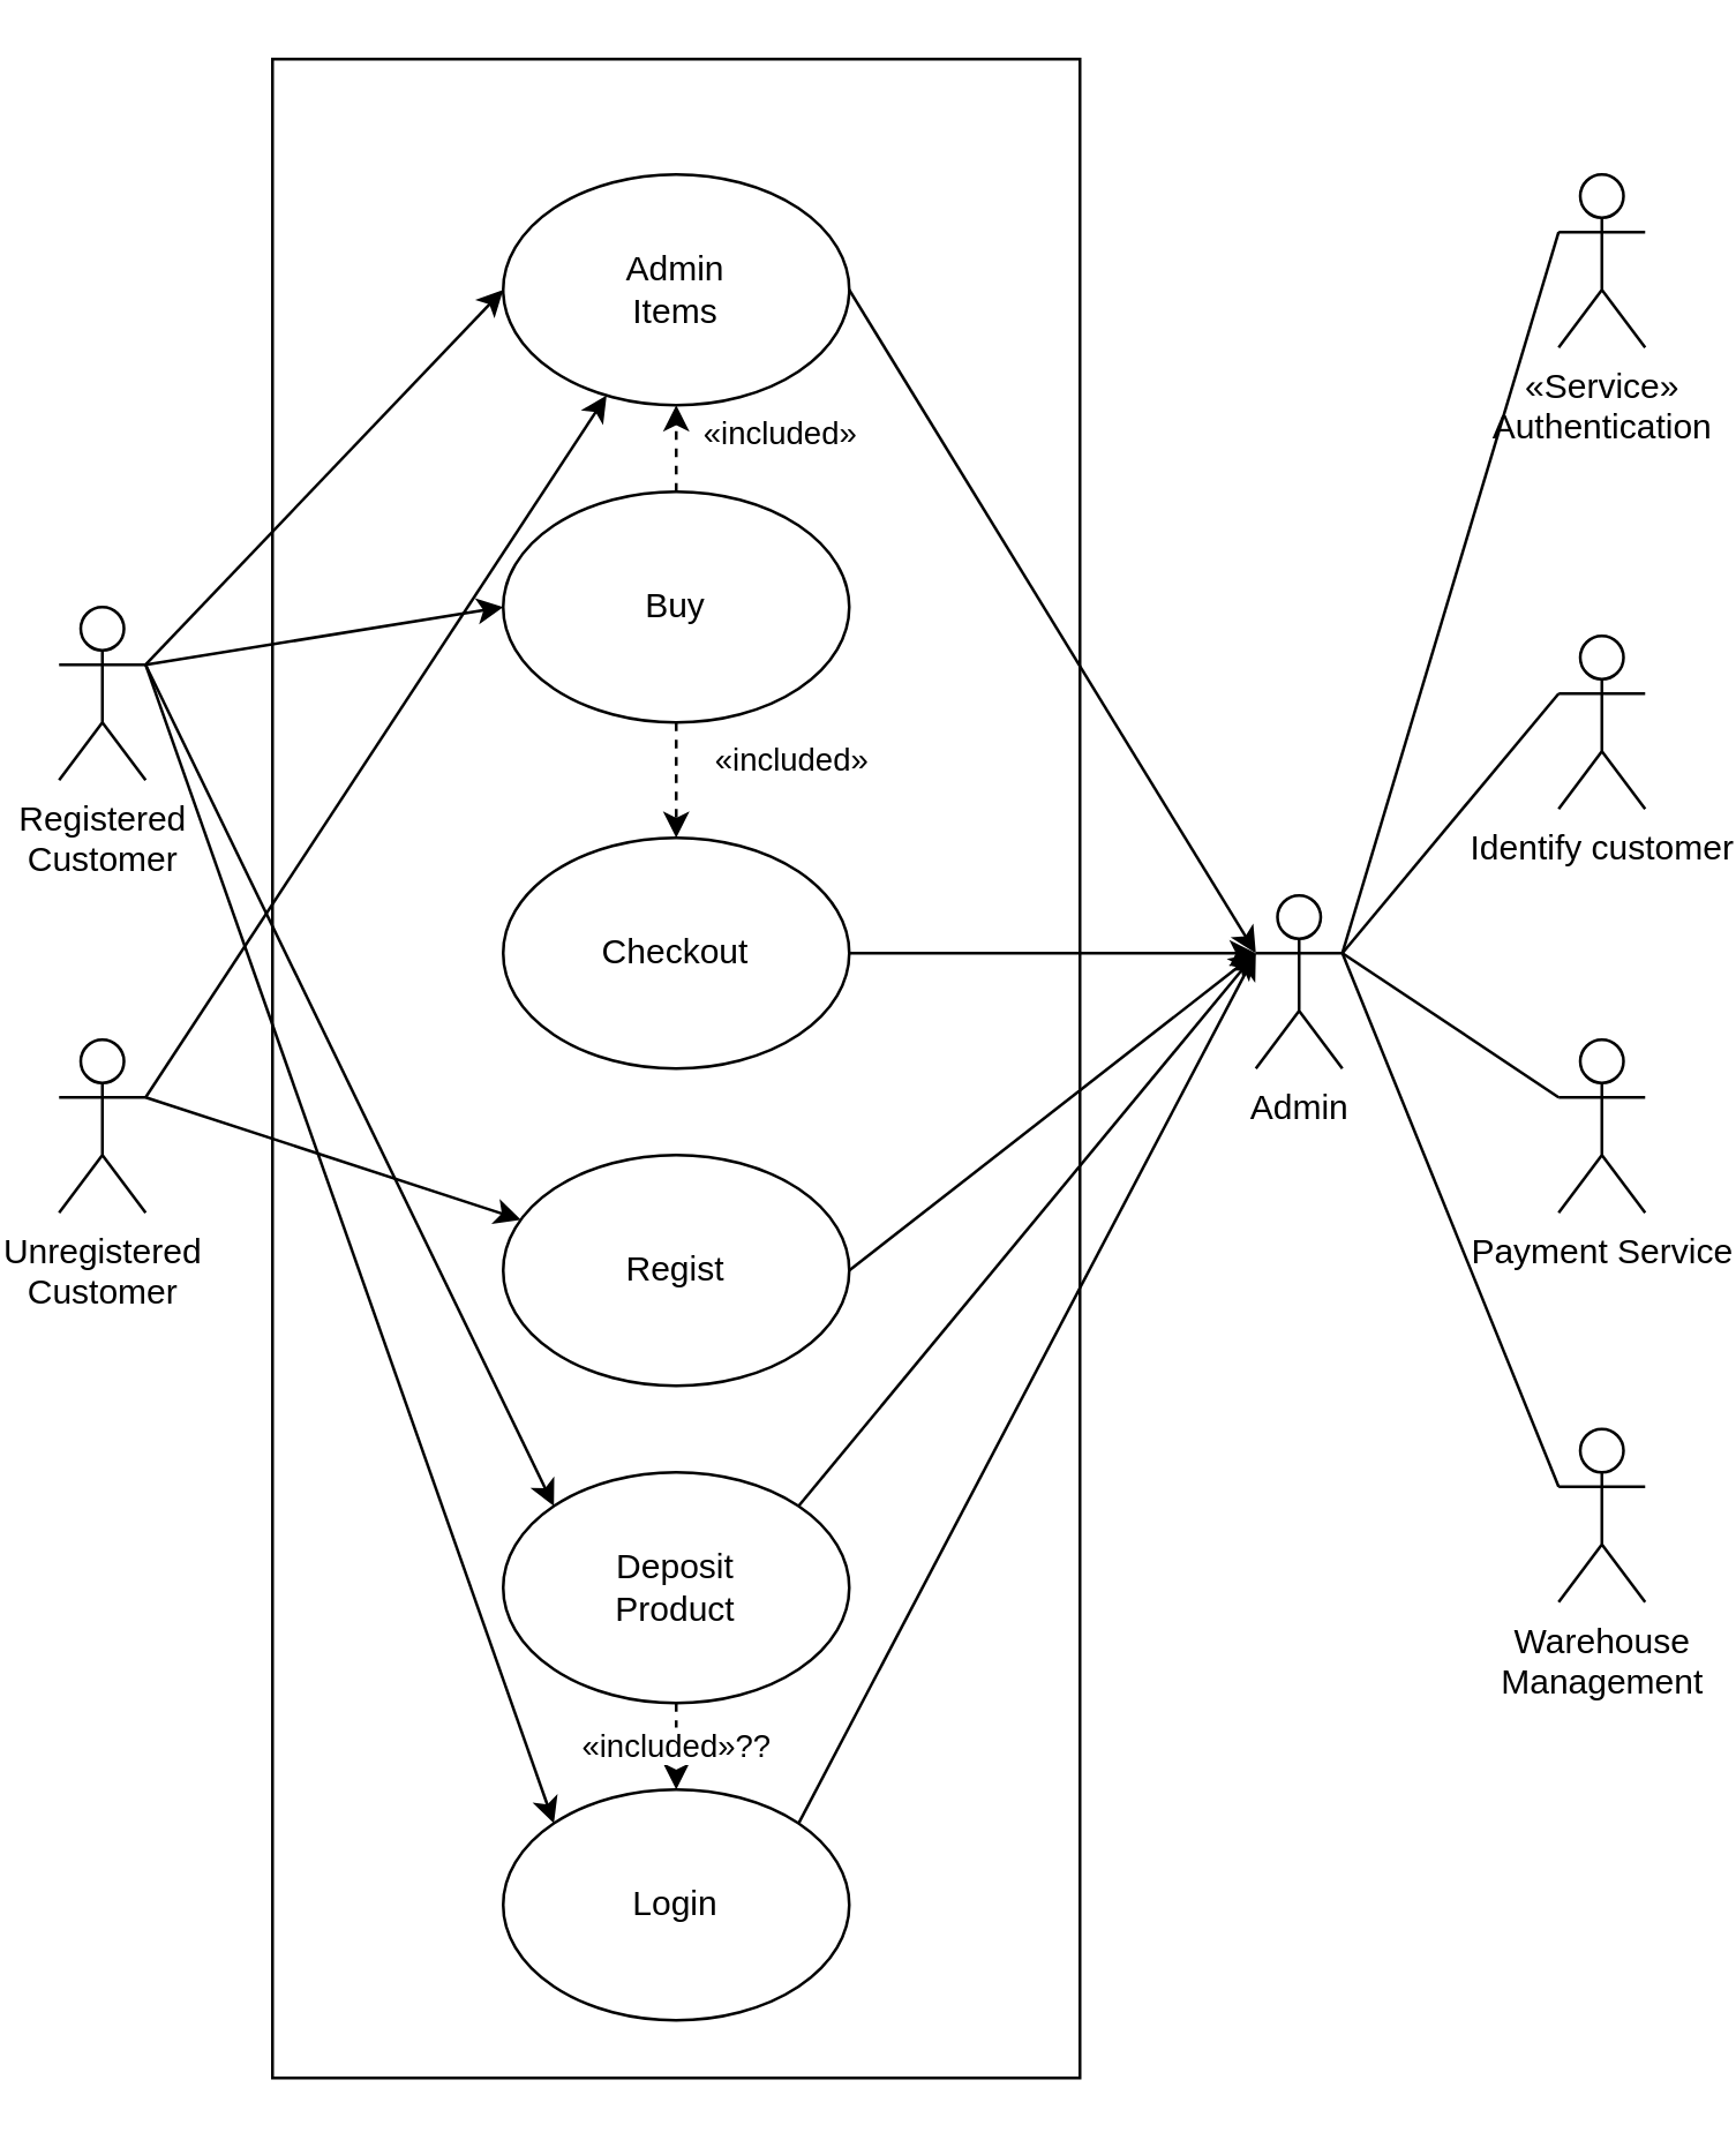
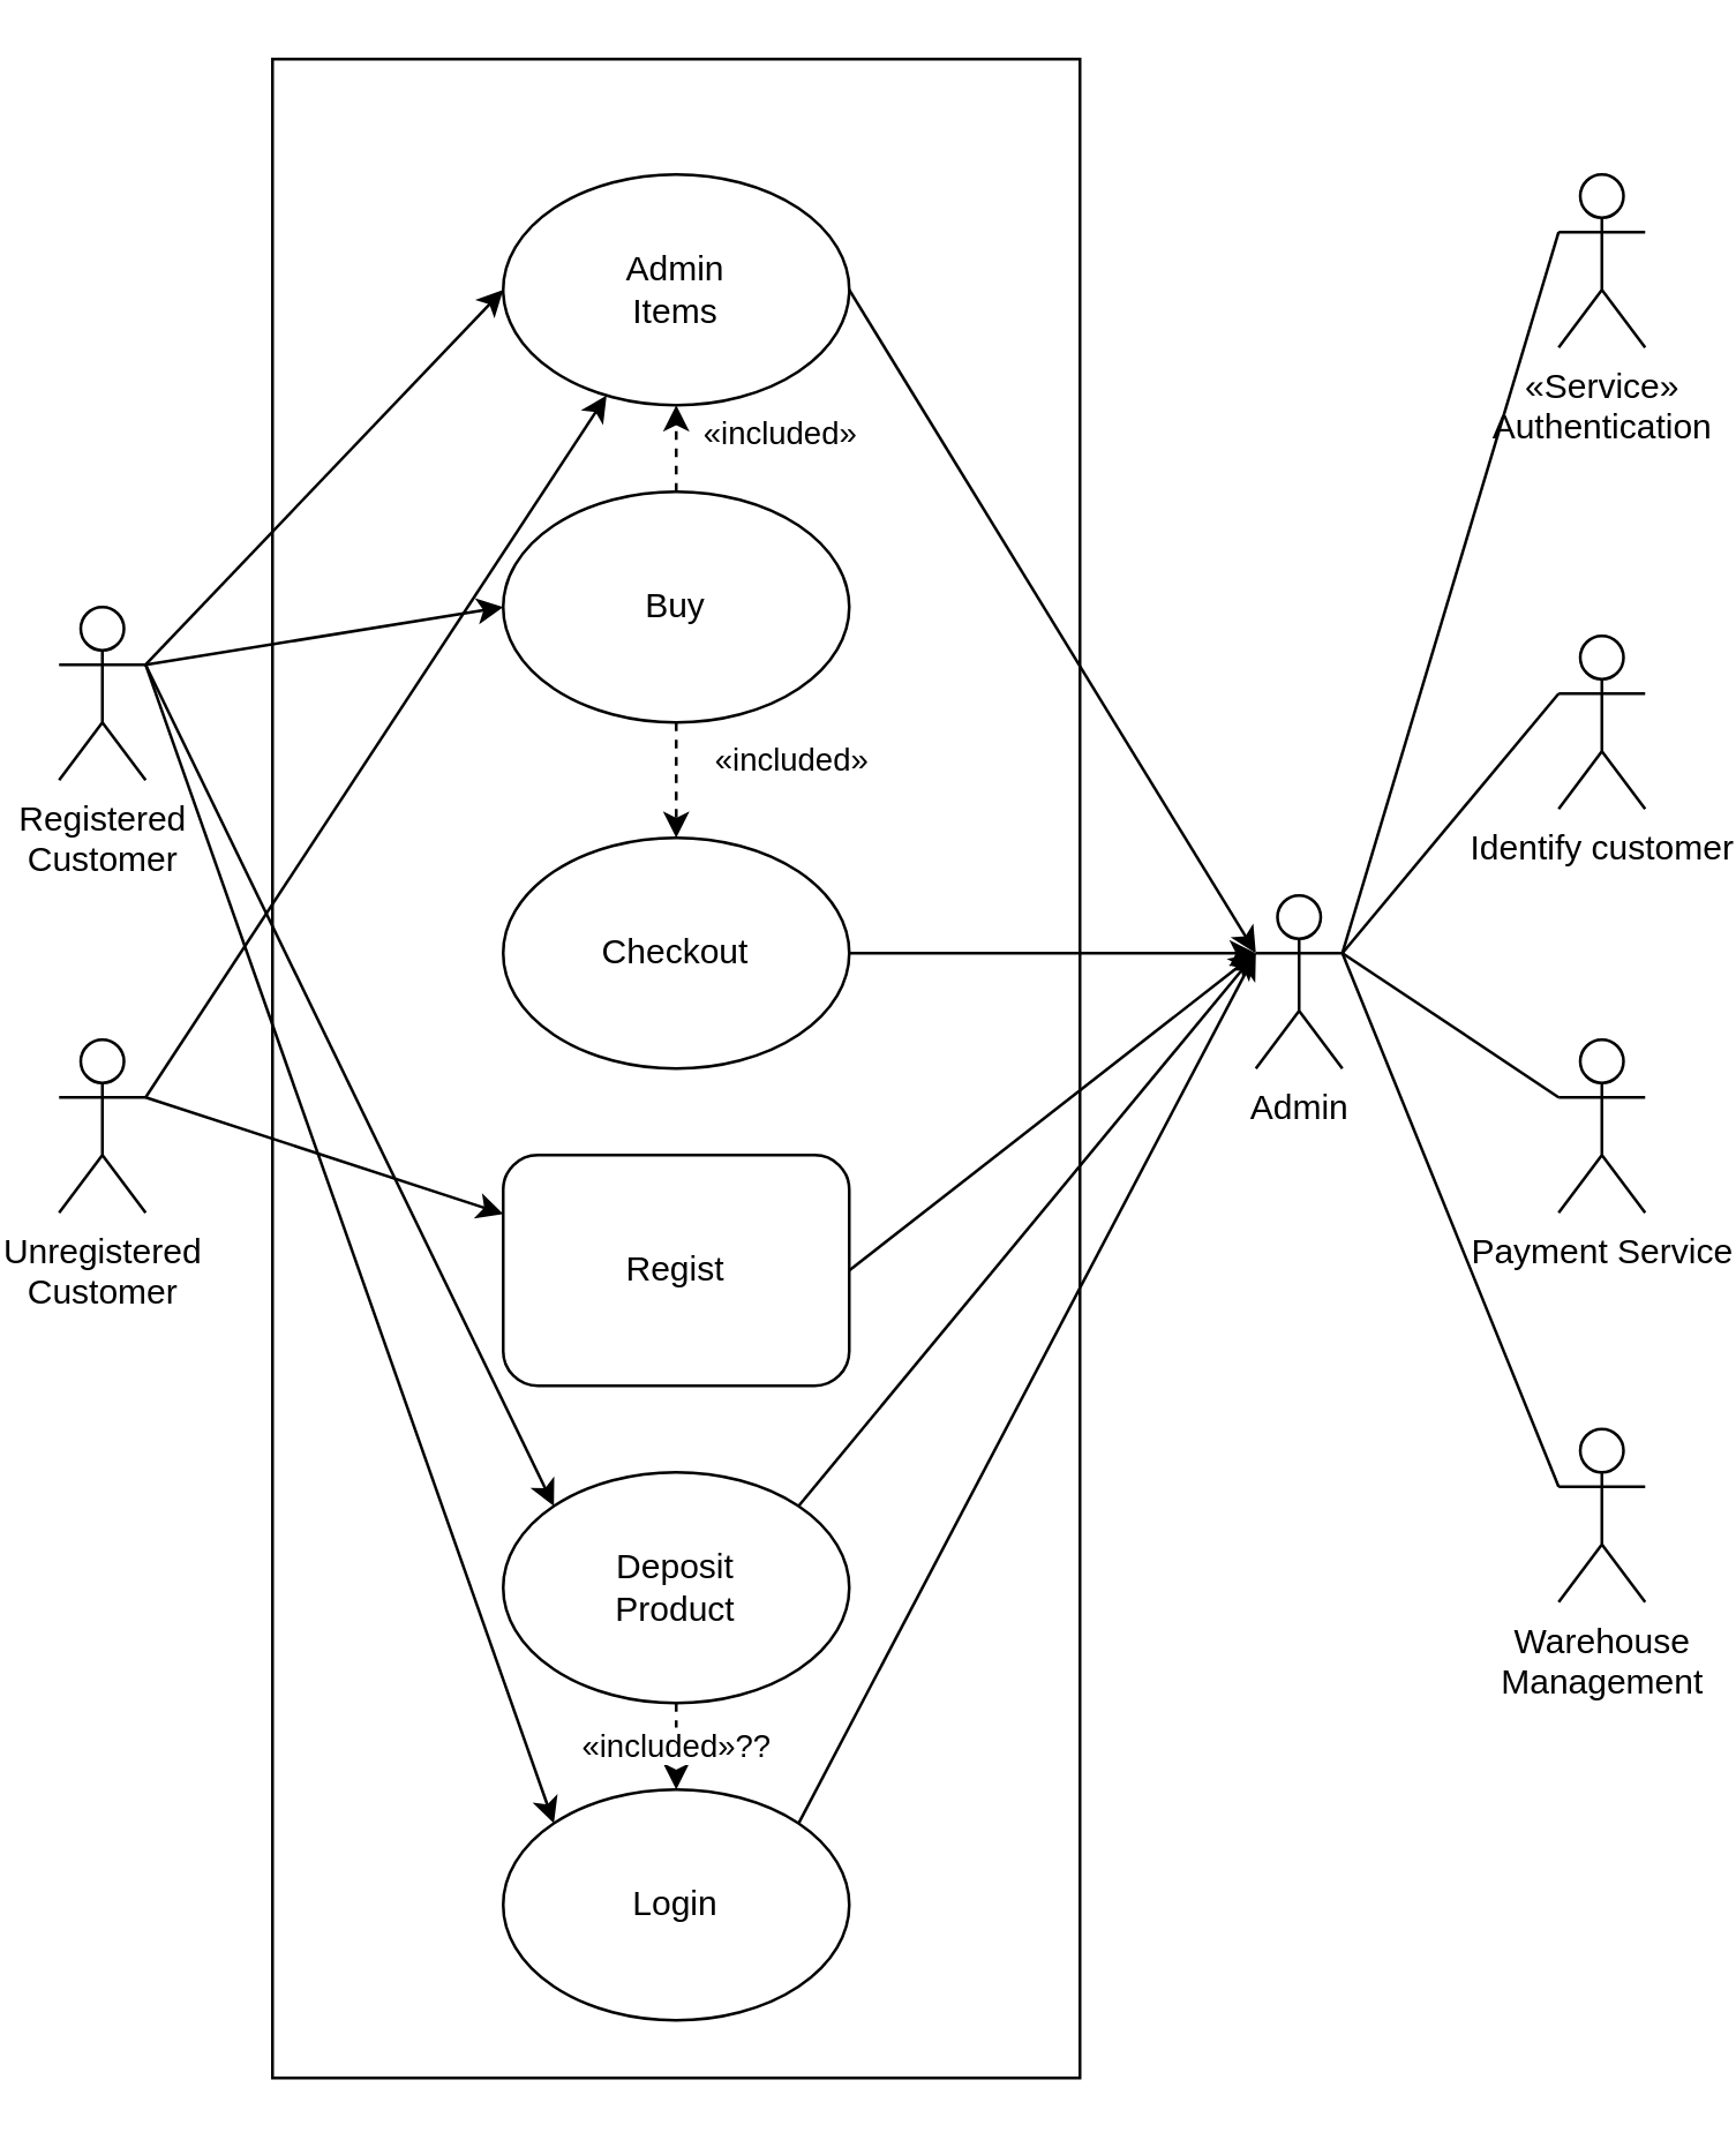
- <mxCell id="22" value="Regist" style="ellipse;whiteSpace=wrap;html=1;spacing=2;" vertex="1" parent="1"><mxGeometry x="174" y="400" width="120" height="80" as="geometry" /></mxCell>
+ <mxCell id="22" value="Regist" style="whiteSpace=wrap;html=1;spacing=2;rounded=1;" vertex="1" parent="1"><mxGeometry x="174" y="400" width="120" height="80" as="geometry" /></mxCell>
